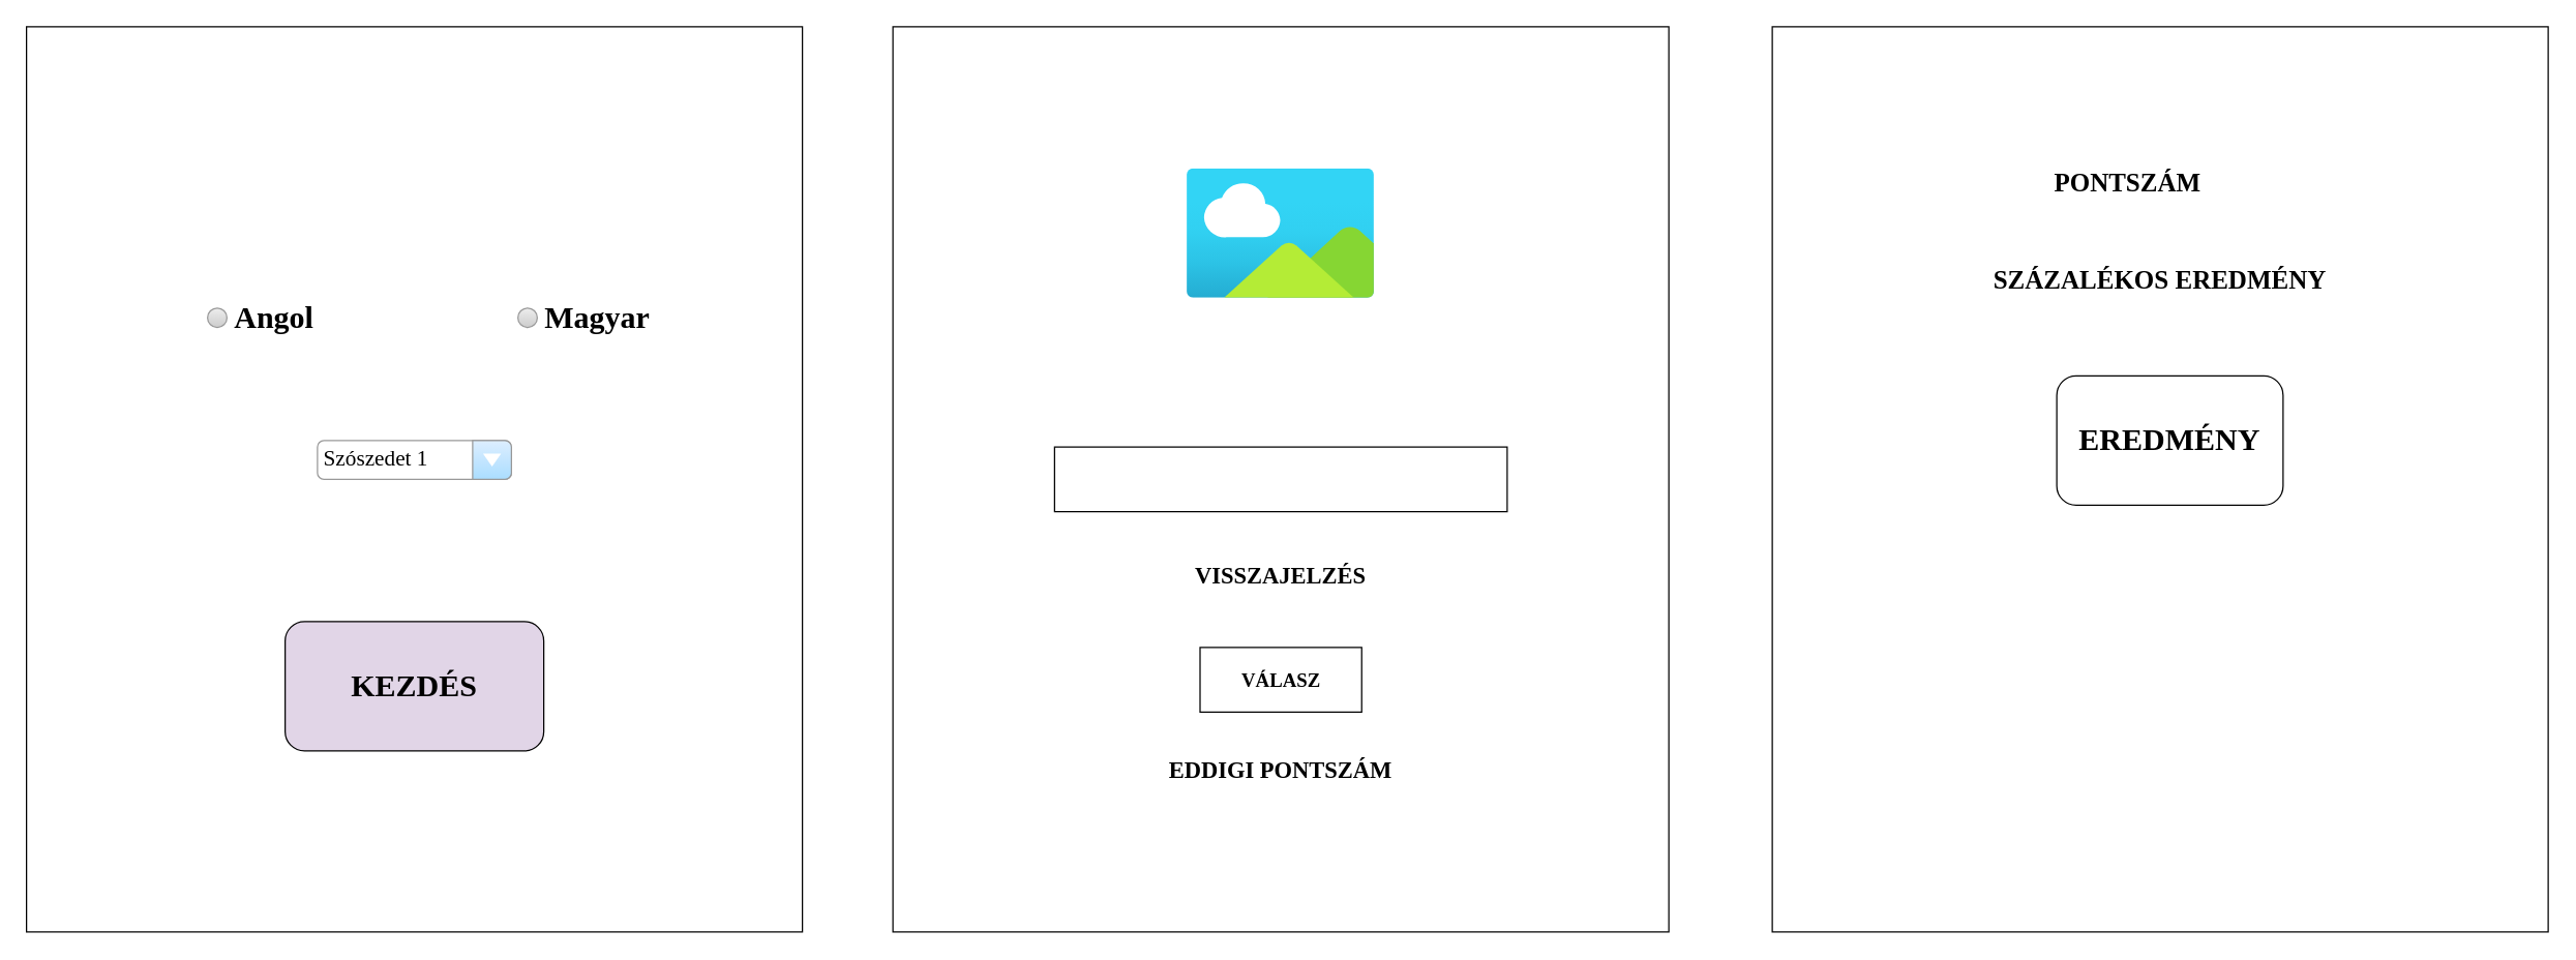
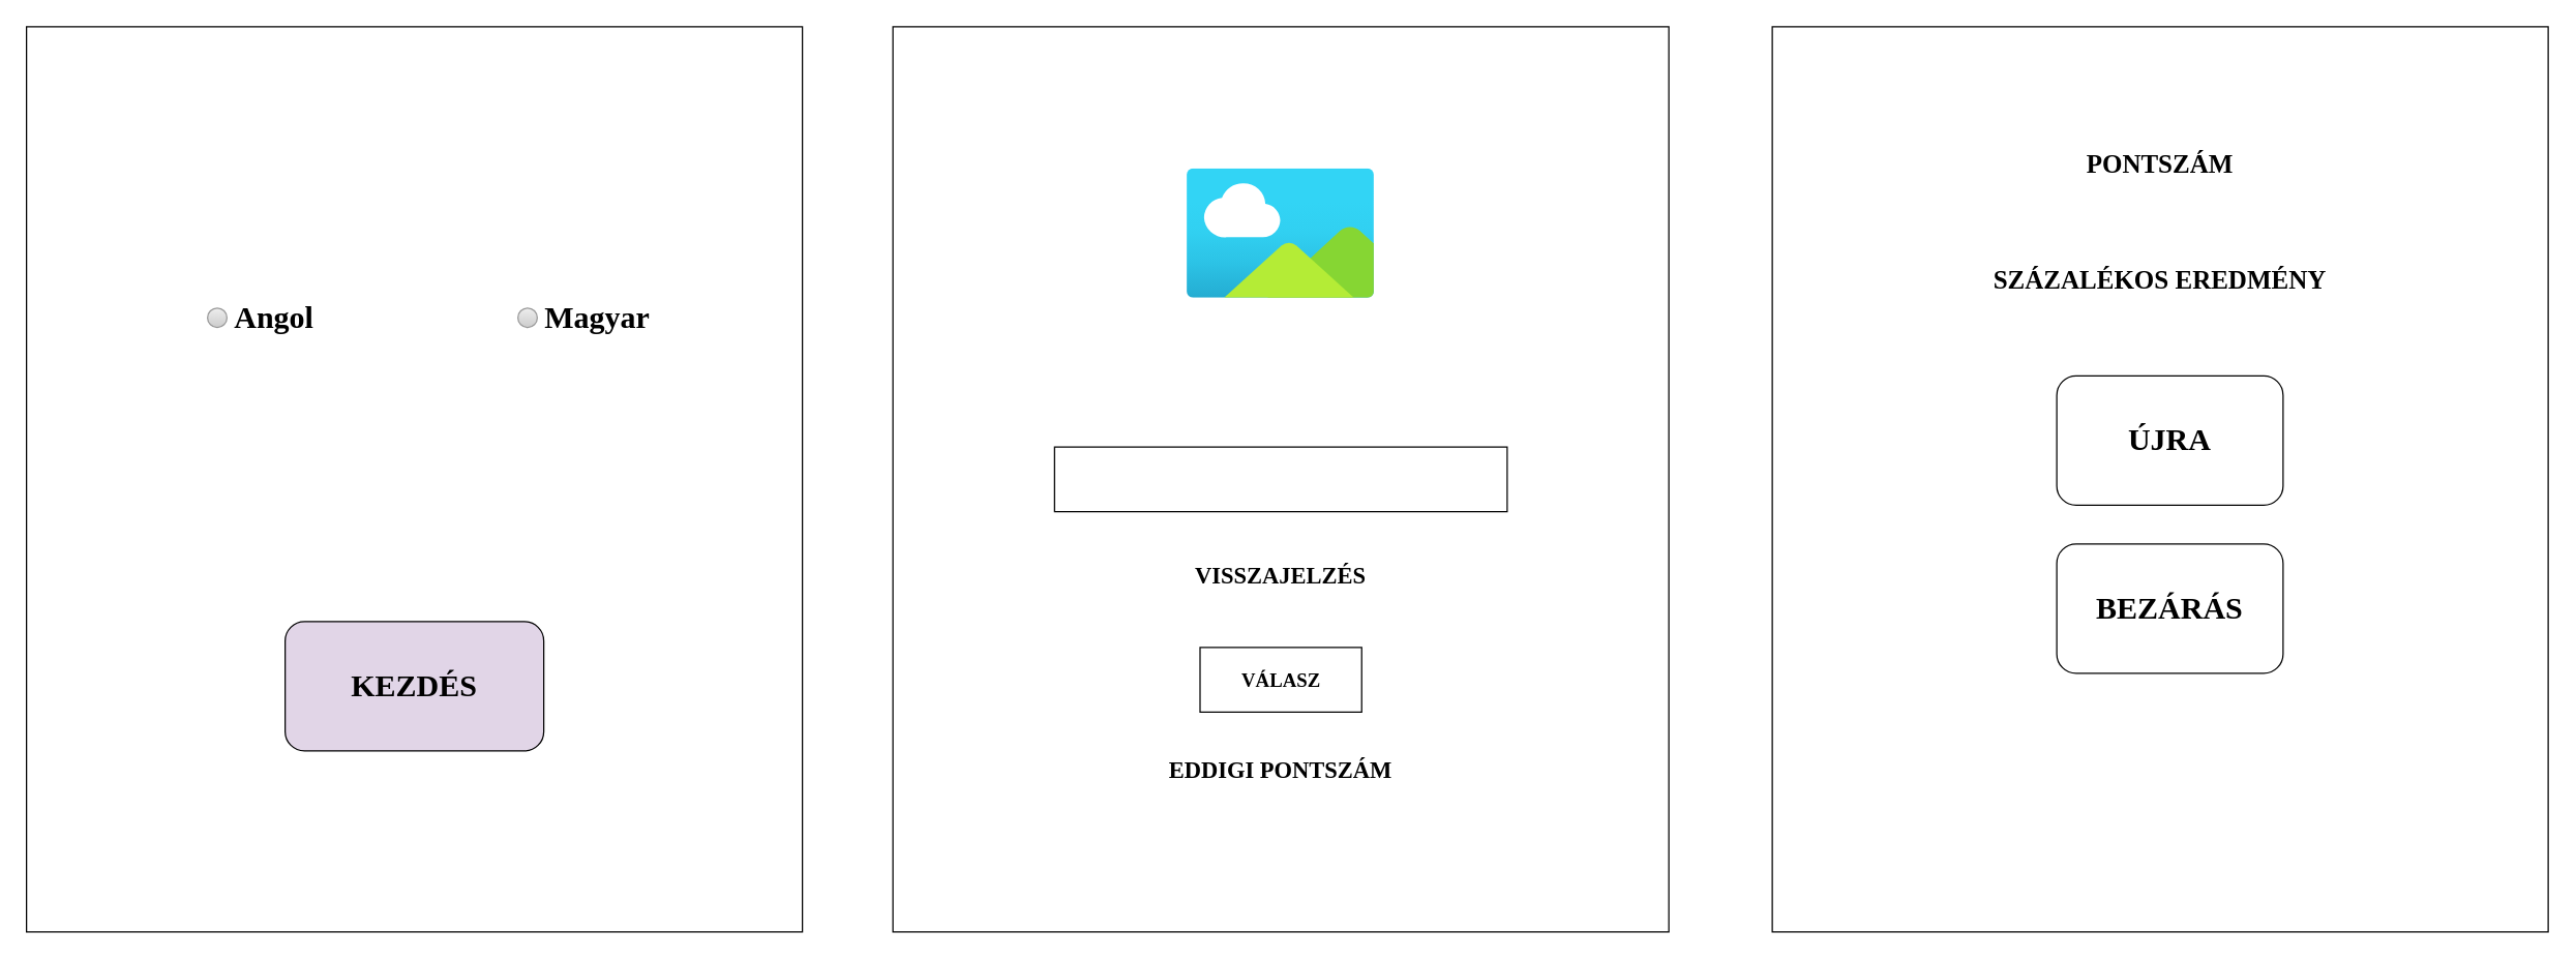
- <mxCell id="19" value="PONTSZÁM" style="text;html=1;strokeColor=none;fillColor=none;align=center;verticalAlign=middle;whiteSpace=wrap;rounded=0;fontFamily=Comic Sans MS;fontStyle=1;fontSize=20;" parent="15" vertex="1"><mxGeometry x="145" y="105" width="260" height="30" as="geometry" /></mxCell>
+ <mxCell id="19" value="PONTSZÁM" style="text;html=1;strokeColor=none;fillColor=none;align=center;verticalAlign=middle;whiteSpace=wrap;rounded=0;fontFamily=Comic Sans MS;fontStyle=1;fontSize=20;" parent="15" vertex="1"><mxGeometry x="170" y="90" width="260" height="30" as="geometry" /></mxCell>
- <mxCell id="18" value="EREDMÉNY" style="rounded=1;whiteSpace=wrap;html=1;fontSize=24;fontFamily=Comic Sans MS;fontStyle=1" parent="15" vertex="1"><mxGeometry x="220" y="270" width="175" height="100" as="geometry" /></mxCell>
+ <mxCell id="18" value="ÚJRA" style="rounded=1;whiteSpace=wrap;html=1;fontSize=24;fontFamily=Comic Sans MS;fontStyle=1" parent="15" vertex="1"><mxGeometry x="220" y="270" width="175" height="100" as="geometry" /></mxCell>
- <mxCell id="7" value="Szószedet 1" style="strokeWidth=1;shadow=0;dashed=0;align=center;html=1;shape=mxgraph.mockup.forms.comboBox;strokeColor=#999999;fillColor=#ddeeff;align=left;fillColor2=#aaddff;mainText=;fontColor=#000000;fontSize=17;spacingLeft=3;fontFamily=Comic Sans MS;labelBackgroundColor=none;" parent="2" vertex="1"><mxGeometry x="225" y="320" width="150" height="30" as="geometry" /></mxCell>
+ <mxCell id="17" value="BEZÁRÁS" style="rounded=1;whiteSpace=wrap;html=1;fontSize=24;fontFamily=Comic Sans MS;fontStyle=1" parent="15" vertex="1"><mxGeometry x="220" y="400" width="175" height="100" as="geometry" /></mxCell>
